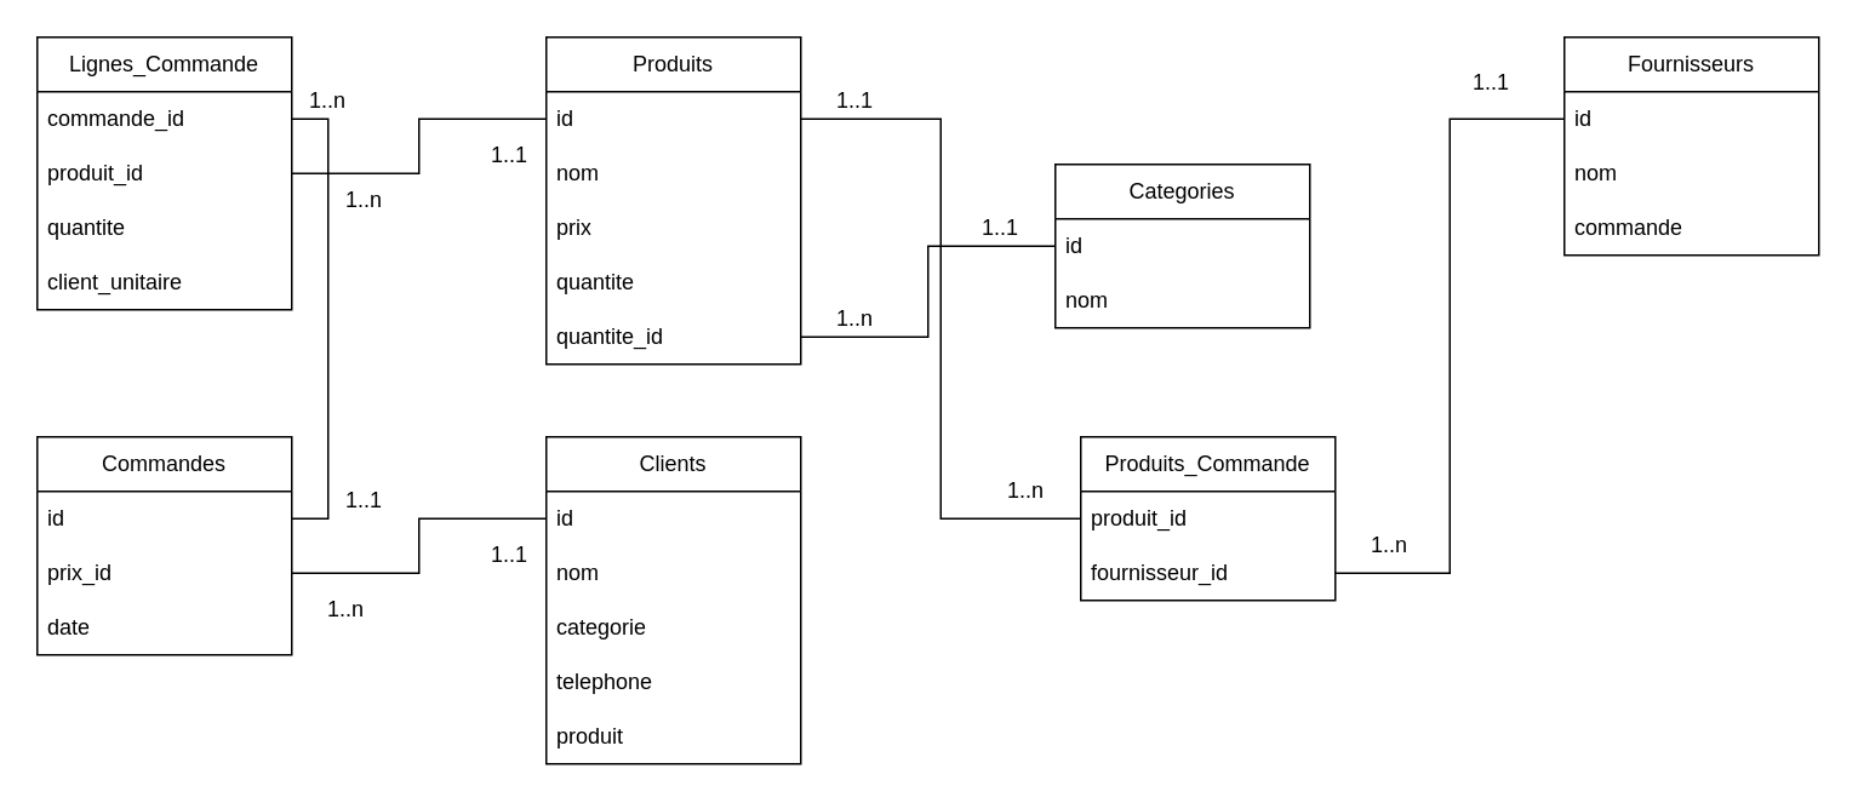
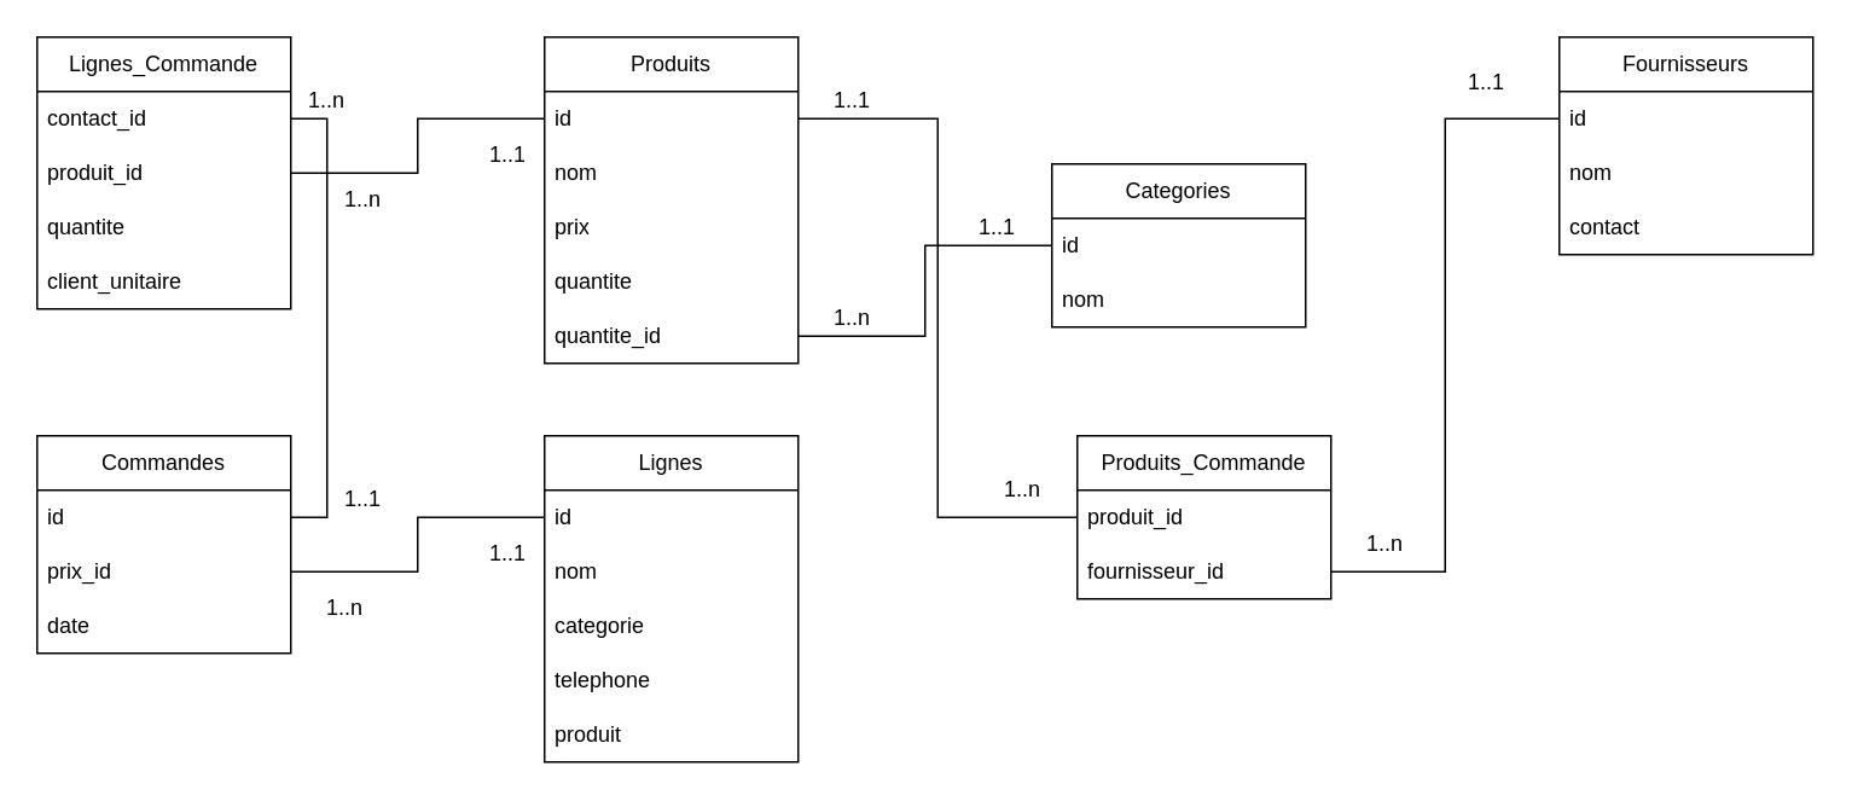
- <mxCell id="29" value="commande_id" style="text;strokeColor=none;fillColor=none;align=left;verticalAlign=middle;spacingLeft=4;spacingRight=4;overflow=hidden;points=[[0,0.5],[1,0.5]];portConstraint=eastwest;rotatable=0;whiteSpace=wrap;html=1;" vertex="1" parent="28"><mxGeometry y="30" width="140" height="30" as="geometry" /></mxCell>
+ <mxCell id="29" value="contact_id" style="text;strokeColor=none;fillColor=none;align=left;verticalAlign=middle;spacingLeft=4;spacingRight=4;overflow=hidden;points=[[0,0.5],[1,0.5]];portConstraint=eastwest;rotatable=0;whiteSpace=wrap;html=1;" vertex="1" parent="28"><mxGeometry y="30" width="140" height="30" as="geometry" /></mxCell>
- <mxCell id="14" value="commande" style="text;strokeColor=none;fillColor=none;align=left;verticalAlign=middle;spacingLeft=4;spacingRight=4;overflow=hidden;points=[[0,0.5],[1,0.5]];portConstraint=eastwest;rotatable=0;whiteSpace=wrap;html=1;" vertex="1" parent="11"><mxGeometry y="90" width="140" height="30" as="geometry" /></mxCell>
+ <mxCell id="14" value="contact" style="text;strokeColor=none;fillColor=none;align=left;verticalAlign=middle;spacingLeft=4;spacingRight=4;overflow=hidden;points=[[0,0.5],[1,0.5]];portConstraint=eastwest;rotatable=0;whiteSpace=wrap;html=1;" vertex="1" parent="11"><mxGeometry y="90" width="140" height="30" as="geometry" /></mxCell>
- <mxCell id="18" value="Clients" style="swimlane;fontStyle=0;childLayout=stackLayout;horizontal=1;startSize=30;horizontalStack=0;resizeParent=1;resizeParentMax=0;resizeLast=0;collapsible=1;marginBottom=0;whiteSpace=wrap;html=1;" vertex="1" parent="1"><mxGeometry x="300" y="240" width="140" height="180" as="geometry" /></mxCell>
+ <mxCell id="18" value="Lignes" style="swimlane;fontStyle=0;childLayout=stackLayout;horizontal=1;startSize=30;horizontalStack=0;resizeParent=1;resizeParentMax=0;resizeLast=0;collapsible=1;marginBottom=0;whiteSpace=wrap;html=1;" vertex="1" parent="1"><mxGeometry x="300" y="240" width="140" height="180" as="geometry" /></mxCell>
